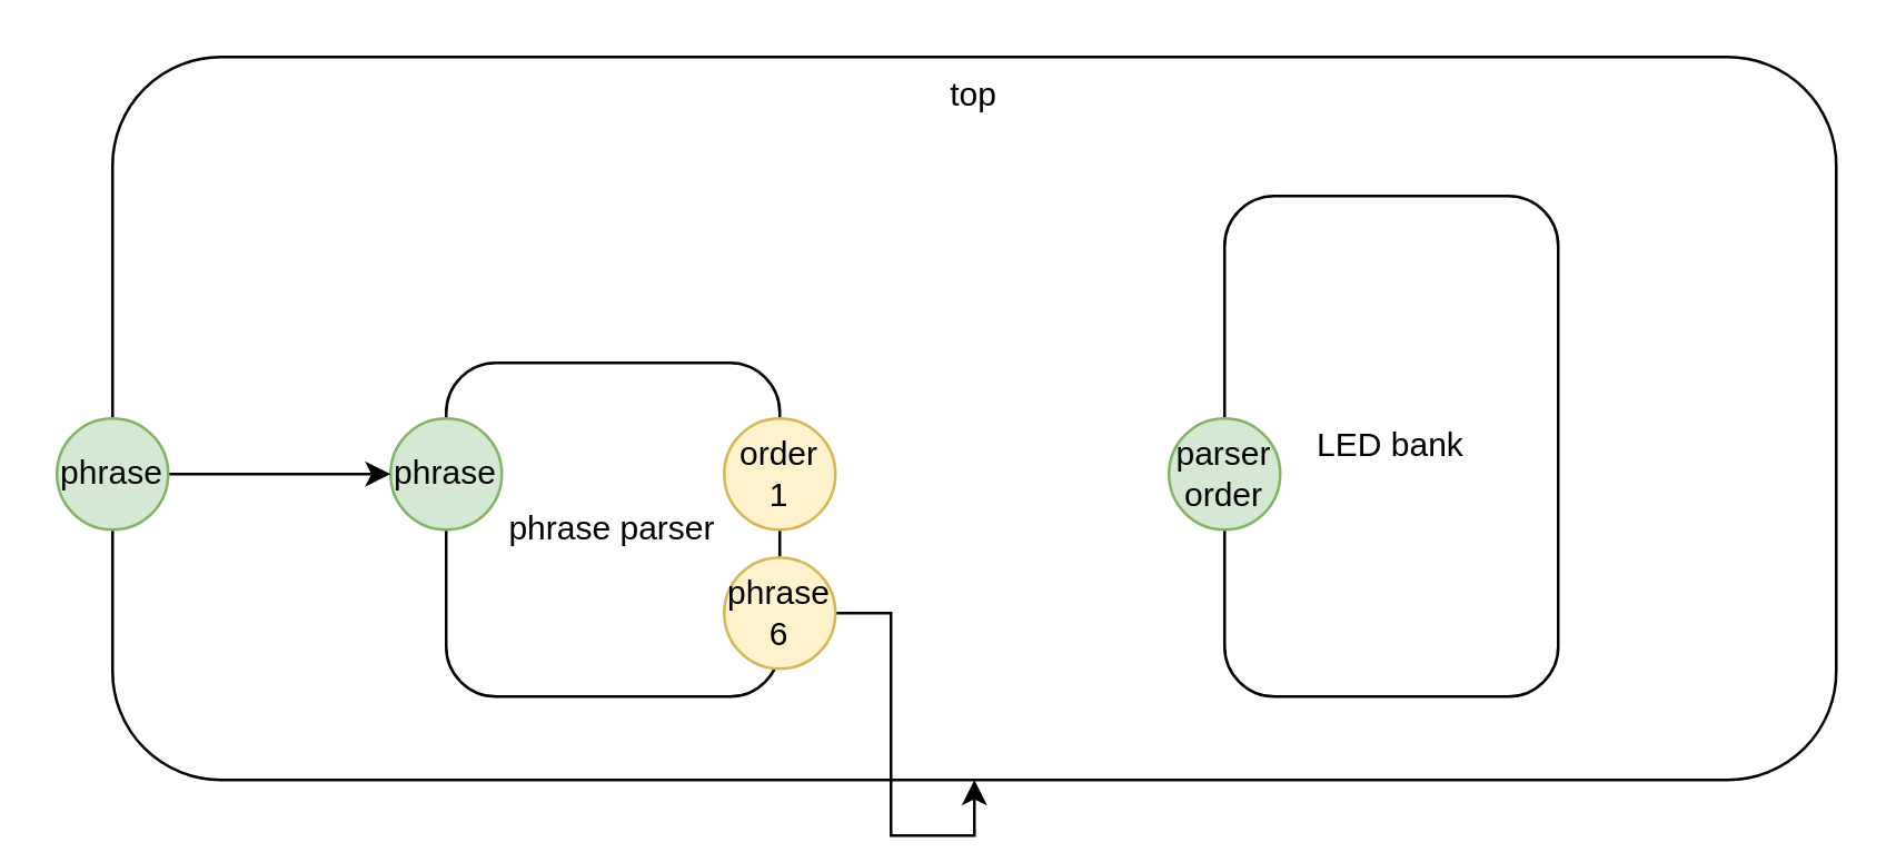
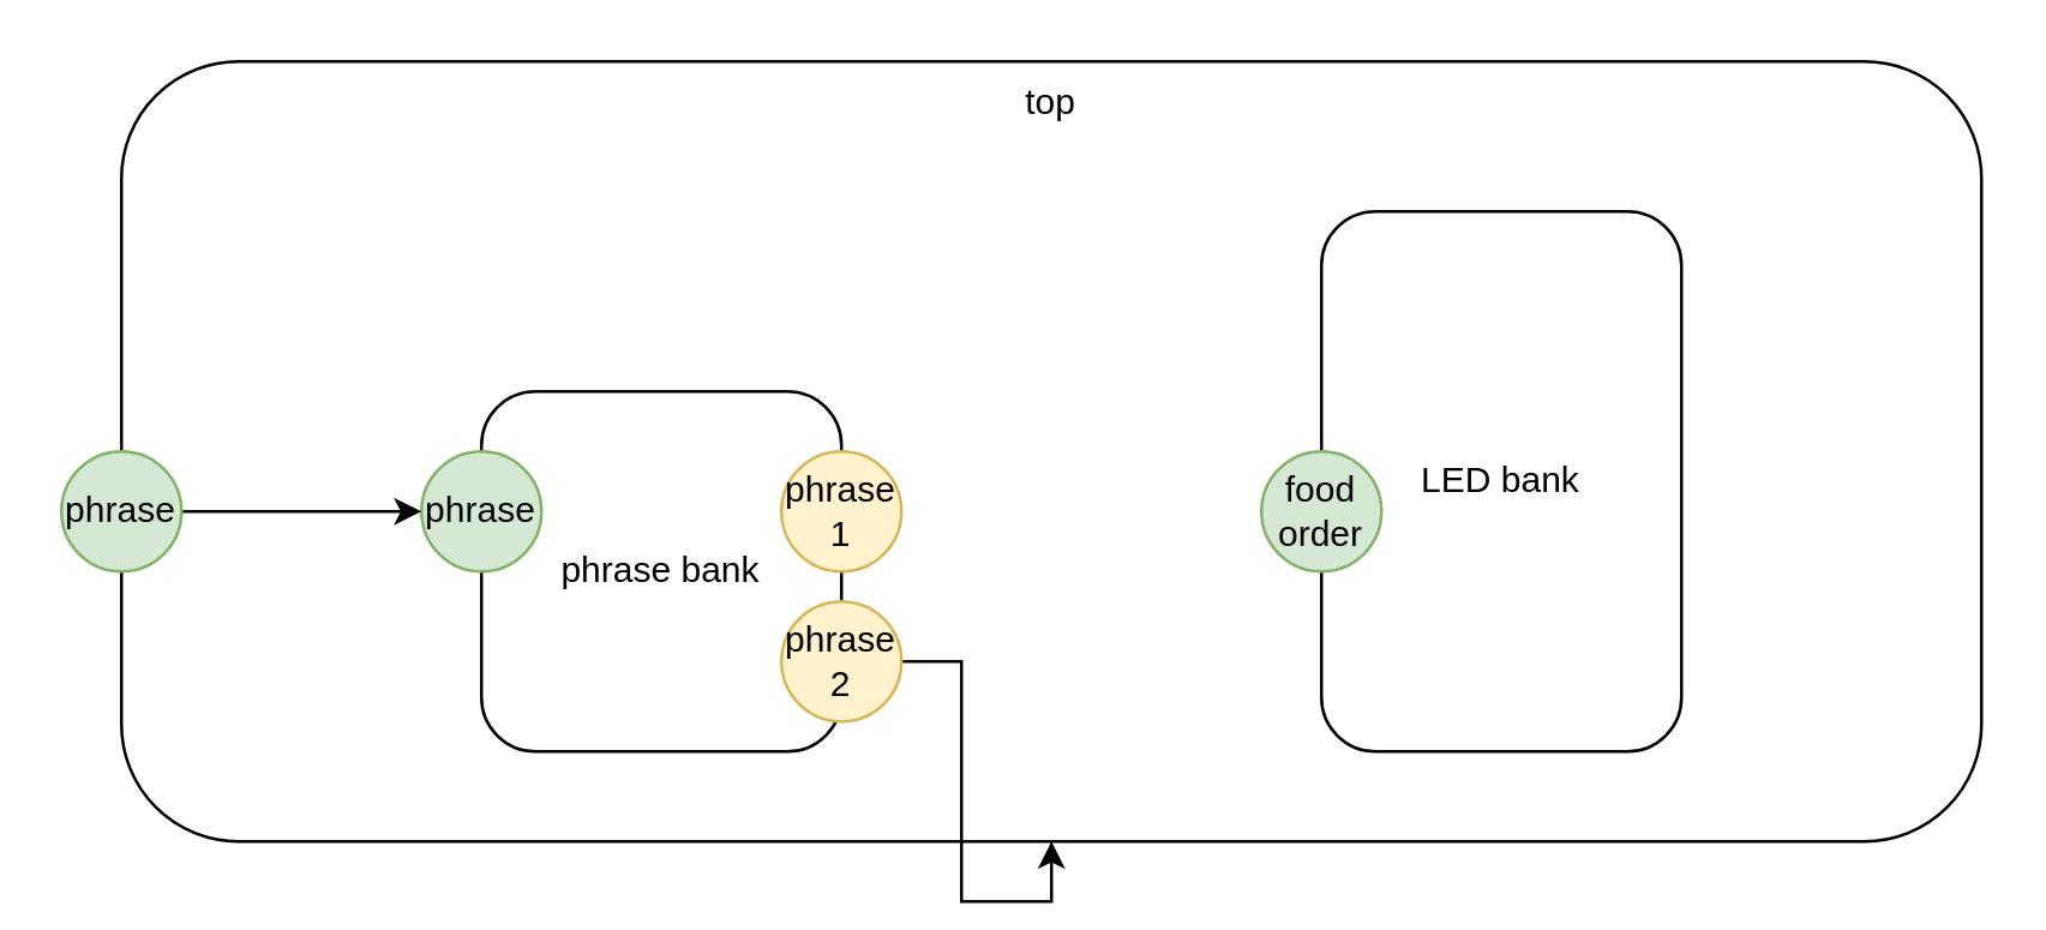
- <mxCell id="5" value="order 1" style="ellipse;whiteSpace=wrap;html=1;aspect=fixed;fillColor=#fff2cc;strokeColor=#d6b656;" vertex="1" parent="1"><mxGeometry x="260" y="150" width="40" height="40" as="geometry" /></mxCell>
+ <mxCell id="5" value="phrase 1" style="ellipse;whiteSpace=wrap;html=1;aspect=fixed;fillColor=#fff2cc;strokeColor=#d6b656;" vertex="1" parent="1"><mxGeometry x="260" y="150" width="40" height="40" as="geometry" /></mxCell>
- <mxCell id="6" value="parser order" style="ellipse;whiteSpace=wrap;html=1;aspect=fixed;fillColor=#d5e8d4;strokeColor=#82b366;" vertex="1" parent="1"><mxGeometry x="420" y="150" width="40" height="40" as="geometry" /></mxCell>
+ <mxCell id="6" value="food order" style="ellipse;whiteSpace=wrap;html=1;aspect=fixed;fillColor=#d5e8d4;strokeColor=#82b366;" vertex="1" parent="1"><mxGeometry x="420" y="150" width="40" height="40" as="geometry" /></mxCell>
- <mxCell id="4" value="phrase parser" style="rounded=1;whiteSpace=wrap;html=1;" vertex="1" parent="1"><mxGeometry x="160" y="130" width="120" height="120" as="geometry" /></mxCell>
+ <mxCell id="4" value="phrase bank" style="rounded=1;whiteSpace=wrap;html=1;" vertex="1" parent="1"><mxGeometry x="160" y="130" width="120" height="120" as="geometry" /></mxCell>
- <mxCell id="11" value="phrase 6" style="ellipse;whiteSpace=wrap;html=1;aspect=fixed;fillColor=#fff2cc;strokeColor=#d6b656;" vertex="1" parent="1"><mxGeometry x="260" y="200" width="40" height="40" as="geometry" /></mxCell>
+ <mxCell id="11" value="phrase 2" style="ellipse;whiteSpace=wrap;html=1;aspect=fixed;fillColor=#fff2cc;strokeColor=#d6b656;" vertex="1" parent="1"><mxGeometry x="260" y="200" width="40" height="40" as="geometry" /></mxCell>
